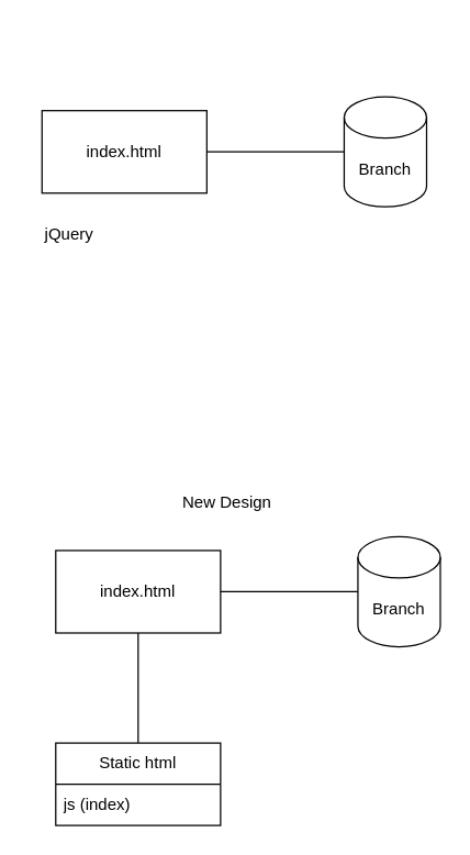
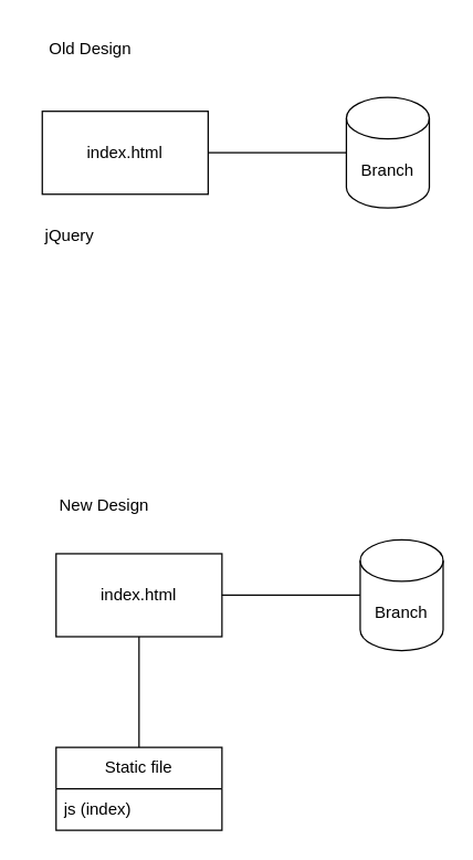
+ <mxCell id="3" value="Old Design" style="text;html=1;strokeColor=none;fillColor=none;align=center;verticalAlign=middle;whiteSpace=wrap;rounded=0;" vertex="1" parent="1"><mxGeometry x="20" y="20" width="90" height="30" as="geometry" /></mxCell>
- <mxCell id="4" value="New Design" style="text;html=1;strokeColor=none;fillColor=none;align=center;verticalAlign=middle;whiteSpace=wrap;rounded=0;" vertex="1" parent="1"><mxGeometry x="120" y="350" width="90" height="30" as="geometry" /></mxCell>
+ <mxCell id="4" value="New Design" style="text;html=1;strokeColor=none;fillColor=none;align=center;verticalAlign=middle;whiteSpace=wrap;rounded=0;" vertex="1" parent="1"><mxGeometry x="30" y="350" width="90" height="30" as="geometry" /></mxCell>
- <mxCell id="12" value="Static html" style="swimlane;fontStyle=0;childLayout=stackLayout;horizontal=1;startSize=30;horizontalStack=0;resizeParent=1;resizeParentMax=0;resizeLast=0;collapsible=1;marginBottom=0;whiteSpace=wrap;html=1;" vertex="1" parent="1"><mxGeometry x="40" y="540" width="120" height="60" as="geometry" /></mxCell>
+ <mxCell id="12" value="Static file" style="swimlane;fontStyle=0;childLayout=stackLayout;horizontal=1;startSize=30;horizontalStack=0;resizeParent=1;resizeParentMax=0;resizeLast=0;collapsible=1;marginBottom=0;whiteSpace=wrap;html=1;" vertex="1" parent="1"><mxGeometry x="40" y="540" width="120" height="60" as="geometry" /></mxCell>
